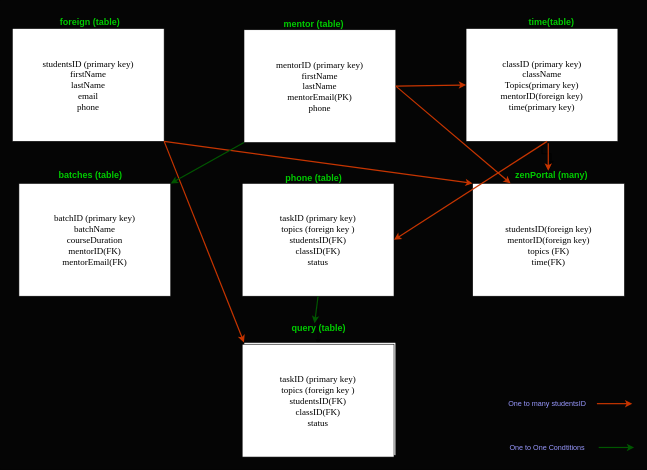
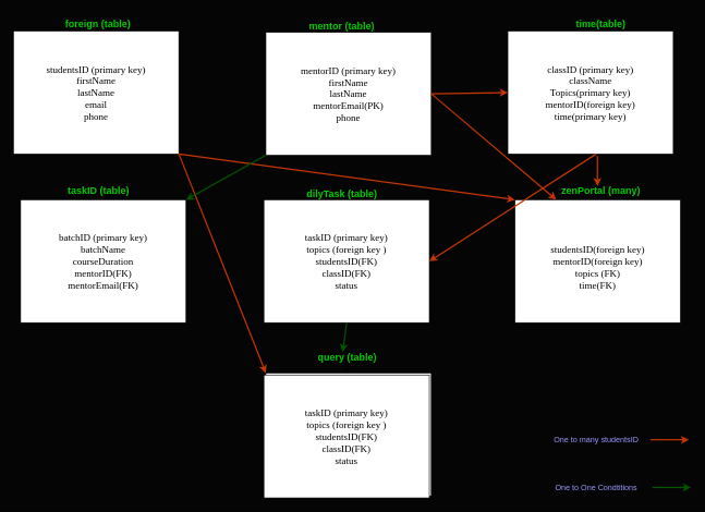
- <mxCell id="17" value="&lt;font color=&quot;#00cc00&quot; style=&quot;font-size: 15px;&quot;&gt;batches (table)&lt;/font&gt;" style="text;html=1;align=center;verticalAlign=middle;resizable=0;points=[];autosize=1;strokeColor=none;fillColor=none;fontColor=#B60DFF;strokeWidth=1;fontStyle=1;fontSize=15;" vertex="1" parent="1"><mxGeometry x="88" y="276" width="124" height="30" as="geometry" /></mxCell>
+ <mxCell id="17" value="&lt;font color=&quot;#00cc00&quot; style=&quot;font-size: 15px;&quot;&gt;taskID (table)&lt;/font&gt;" style="text;html=1;align=center;verticalAlign=middle;resizable=0;points=[];autosize=1;strokeColor=none;fillColor=none;fontColor=#B60DFF;strokeWidth=1;fontStyle=1;fontSize=15;" vertex="1" parent="1"><mxGeometry x="88" y="276" width="124" height="30" as="geometry" /></mxCell>
- <mxCell id="16" value="&lt;font color=&quot;#00cc00&quot; style=&quot;font-size: 15px;&quot;&gt;phone (table)&lt;/font&gt;" style="text;html=1;align=center;verticalAlign=middle;resizable=0;points=[];autosize=1;strokeColor=none;fillColor=none;fontColor=#B60DFF;strokeWidth=1;fontStyle=1;fontSize=15;" vertex="1" parent="1"><mxGeometry x="459" y="280" width="126" height="30" as="geometry" /></mxCell>
+ <mxCell id="16" value="&lt;font color=&quot;#00cc00&quot; style=&quot;font-size: 15px;&quot;&gt;dilyTask (table)&lt;/font&gt;" style="text;html=1;align=center;verticalAlign=middle;resizable=0;points=[];autosize=1;strokeColor=none;fillColor=none;fontColor=#B60DFF;strokeWidth=1;fontStyle=1;fontSize=15;" vertex="1" parent="1"><mxGeometry x="459" y="280" width="126" height="30" as="geometry" /></mxCell>
